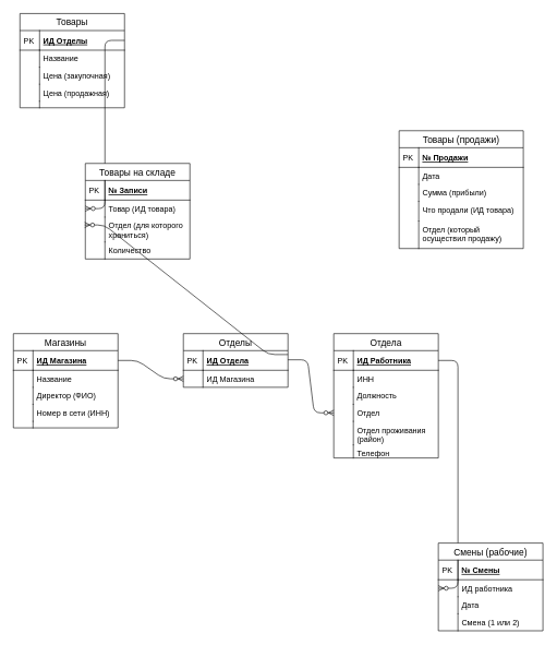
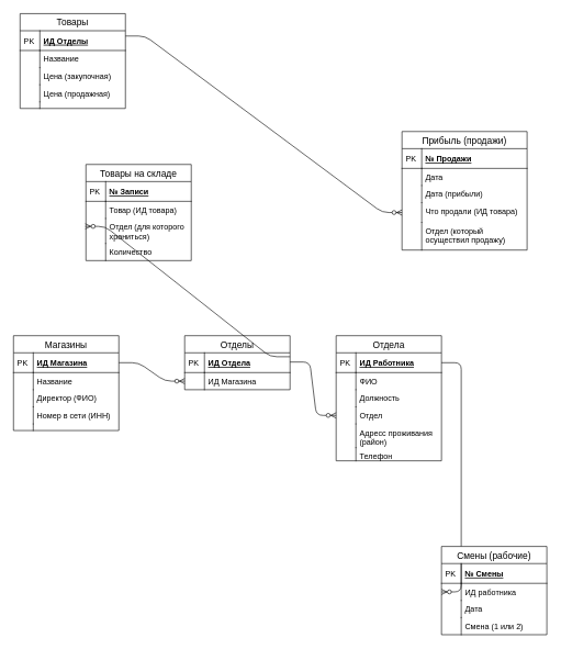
- <mxCell id="43" value="" style="edgeStyle=entityRelationEdgeStyle;fontSize=12;html=1;endArrow=ERzeroToMany;endFill=1;entryX=0;entryY=0.5;entryDx=0;entryDy=0;exitX=1;exitY=0.5;exitDx=0;exitDy=0;" edge="1" parent="1" source="46" target="70"><mxGeometry width="100" height="100" relative="1" as="geometry"><mxPoint x="210" y="420" as="sourcePoint" /><mxPoint x="310" y="320" as="targetPoint" /></mxGeometry></mxCell>
+ <mxCell id="76" value="" style="edgeStyle=entityRelationEdgeStyle;fontSize=12;html=1;endArrow=ERzeroToMany;endFill=1;entryX=0;entryY=0.5;entryDx=0;entryDy=0;exitX=1;exitY=0.267;exitDx=0;exitDy=0;exitPerimeter=0;" edge="1" parent="1" source="46" target="63"><mxGeometry width="100" height="100" relative="1" as="geometry"><mxPoint x="440" y="129" as="sourcePoint" /><mxPoint x="540" y="29" as="targetPoint" /></mxGeometry></mxCell>
- <mxCell id="56" value="Товары (продажи)" style="swimlane;fontStyle=0;childLayout=stackLayout;horizontal=1;startSize=26;horizontalStack=0;resizeParent=1;resizeParentMax=0;resizeLast=0;collapsible=1;marginBottom=0;align=center;fontSize=14;" vertex="1" parent="1"><mxGeometry x="610" y="199" width="190" height="180" as="geometry" /></mxCell>
+ <mxCell id="56" value="Прибыль (продажи)" style="swimlane;fontStyle=0;childLayout=stackLayout;horizontal=1;startSize=26;horizontalStack=0;resizeParent=1;resizeParentMax=0;resizeLast=0;collapsible=1;marginBottom=0;align=center;fontSize=14;" vertex="1" parent="1"><mxGeometry x="610" y="199" width="190" height="180" as="geometry" /></mxCell>
- <mxCell id="61" value="Сумма (прибыли)" style="shape=partialRectangle;top=0;left=0;right=0;bottom=0;align=left;verticalAlign=top;fillColor=none;spacingLeft=34;spacingRight=4;overflow=hidden;rotatable=0;points=[[0,0.5],[1,0.5]];portConstraint=eastwest;dropTarget=0;fontSize=12;" vertex="1" parent="56"><mxGeometry y="82" width="190" height="26" as="geometry" /></mxCell>
+ <mxCell id="61" value="Дата (прибыли)" style="shape=partialRectangle;top=0;left=0;right=0;bottom=0;align=left;verticalAlign=top;fillColor=none;spacingLeft=34;spacingRight=4;overflow=hidden;rotatable=0;points=[[0,0.5],[1,0.5]];portConstraint=eastwest;dropTarget=0;fontSize=12;" vertex="1" parent="56"><mxGeometry y="82" width="190" height="26" as="geometry" /></mxCell>
- <mxCell id="24" value="ИНН" style="shape=partialRectangle;top=0;left=0;right=0;bottom=0;align=left;verticalAlign=top;fillColor=none;spacingLeft=34;spacingRight=4;overflow=hidden;rotatable=0;points=[[0,0.5],[1,0.5]];portConstraint=eastwest;dropTarget=0;fontSize=12;" vertex="1" parent="21"><mxGeometry y="56" width="160" height="26" as="geometry" /></mxCell>
+ <mxCell id="24" value="ФИО" style="shape=partialRectangle;top=0;left=0;right=0;bottom=0;align=left;verticalAlign=top;fillColor=none;spacingLeft=34;spacingRight=4;overflow=hidden;rotatable=0;points=[[0,0.5],[1,0.5]];portConstraint=eastwest;dropTarget=0;fontSize=12;" vertex="1" parent="21"><mxGeometry y="56" width="160" height="26" as="geometry" /></mxCell>
- <mxCell id="30" value="Отдел проживания &#10;(район)" style="shape=partialRectangle;top=0;left=0;right=0;bottom=0;align=left;verticalAlign=top;fillColor=none;spacingLeft=34;spacingRight=4;overflow=hidden;rotatable=0;points=[[0,0.5],[1,0.5]];portConstraint=eastwest;dropTarget=0;fontSize=12;" vertex="1" parent="21"><mxGeometry y="134" width="160" height="36" as="geometry" /></mxCell>
+ <mxCell id="30" value="Адресс проживания &#10;(район)" style="shape=partialRectangle;top=0;left=0;right=0;bottom=0;align=left;verticalAlign=top;fillColor=none;spacingLeft=34;spacingRight=4;overflow=hidden;rotatable=0;points=[[0,0.5],[1,0.5]];portConstraint=eastwest;dropTarget=0;fontSize=12;" vertex="1" parent="21"><mxGeometry y="134" width="160" height="36" as="geometry" /></mxCell>
